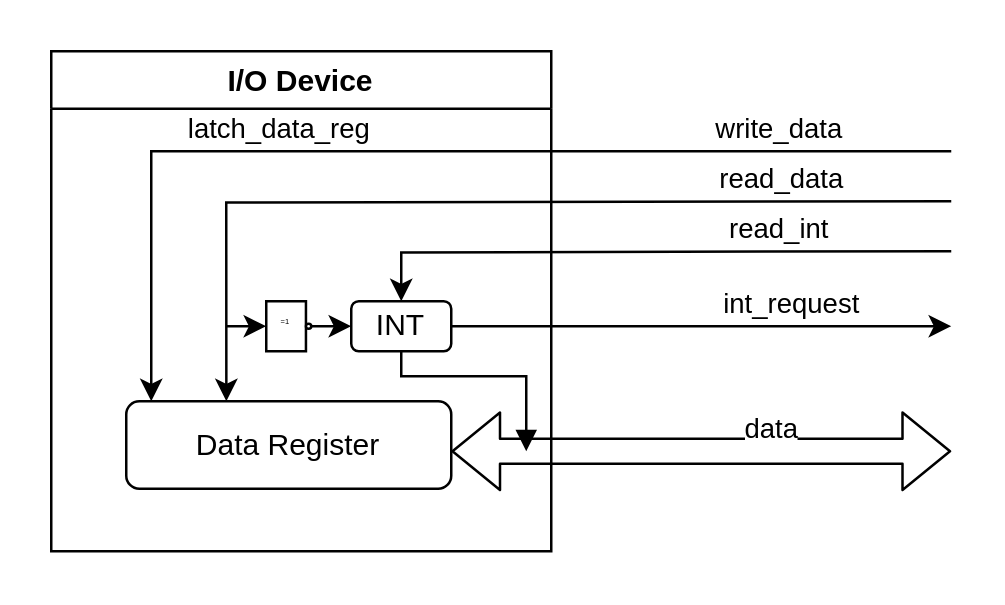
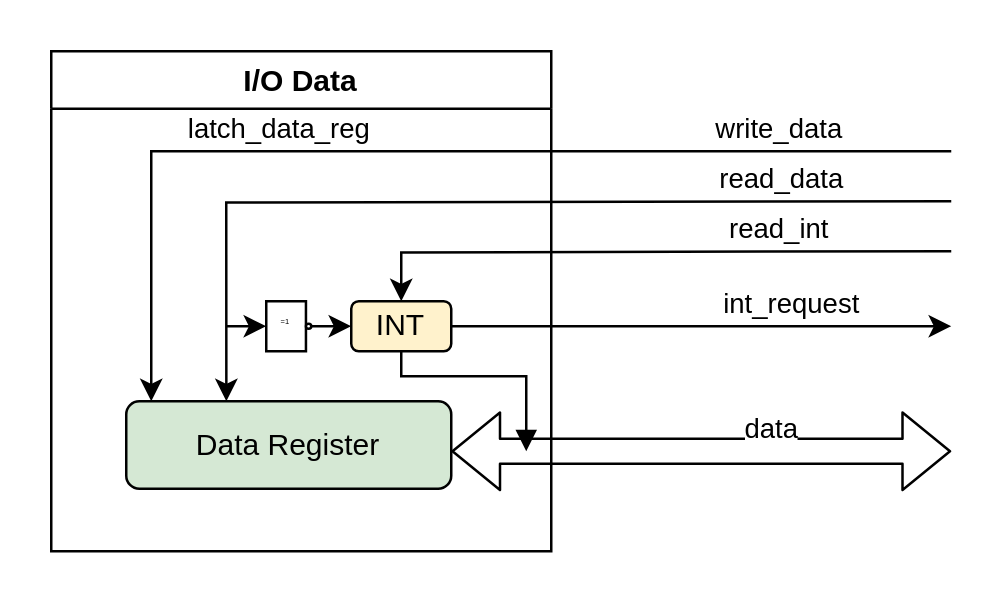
- <mxCell id="2" value="I/O Device" style="swimlane;" vertex="1" parent="1"><mxGeometry x="20" y="20" width="200" height="200" as="geometry" /></mxCell>
+ <mxCell id="2" value="I/O Data" style="swimlane;" vertex="1" parent="1"><mxGeometry x="20" y="20" width="200" height="200" as="geometry" /></mxCell>
- <mxCell id="4" value="INT" style="rounded=1;whiteSpace=wrap;html=1;" vertex="1" parent="2"><mxGeometry x="120" y="100" width="40" height="20" as="geometry" /></mxCell>
+ <mxCell id="4" value="INT" style="rounded=1;whiteSpace=wrap;html=1;fillColor=#fff2cc;" vertex="1" parent="2"><mxGeometry x="120" y="100" width="40" height="20" as="geometry" /></mxCell>
- <mxCell id="3" value="Data Register" style="rounded=1;whiteSpace=wrap;html=1;" vertex="1" parent="2"><mxGeometry x="30" y="140" width="130" height="35" as="geometry" /></mxCell>
+ <mxCell id="3" value="Data Register" style="rounded=1;whiteSpace=wrap;html=1;fillColor=#d5e8d4;" vertex="1" parent="2"><mxGeometry x="30" y="140" width="130" height="35" as="geometry" /></mxCell>
